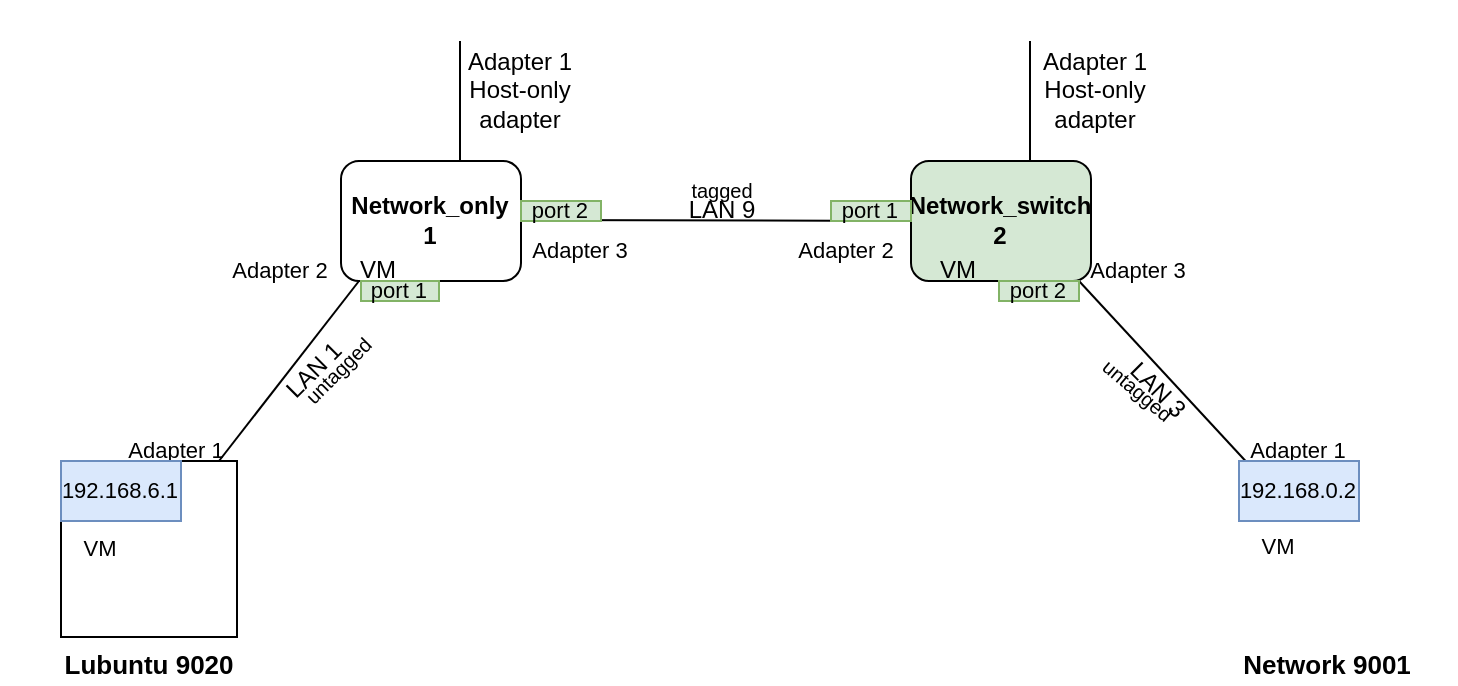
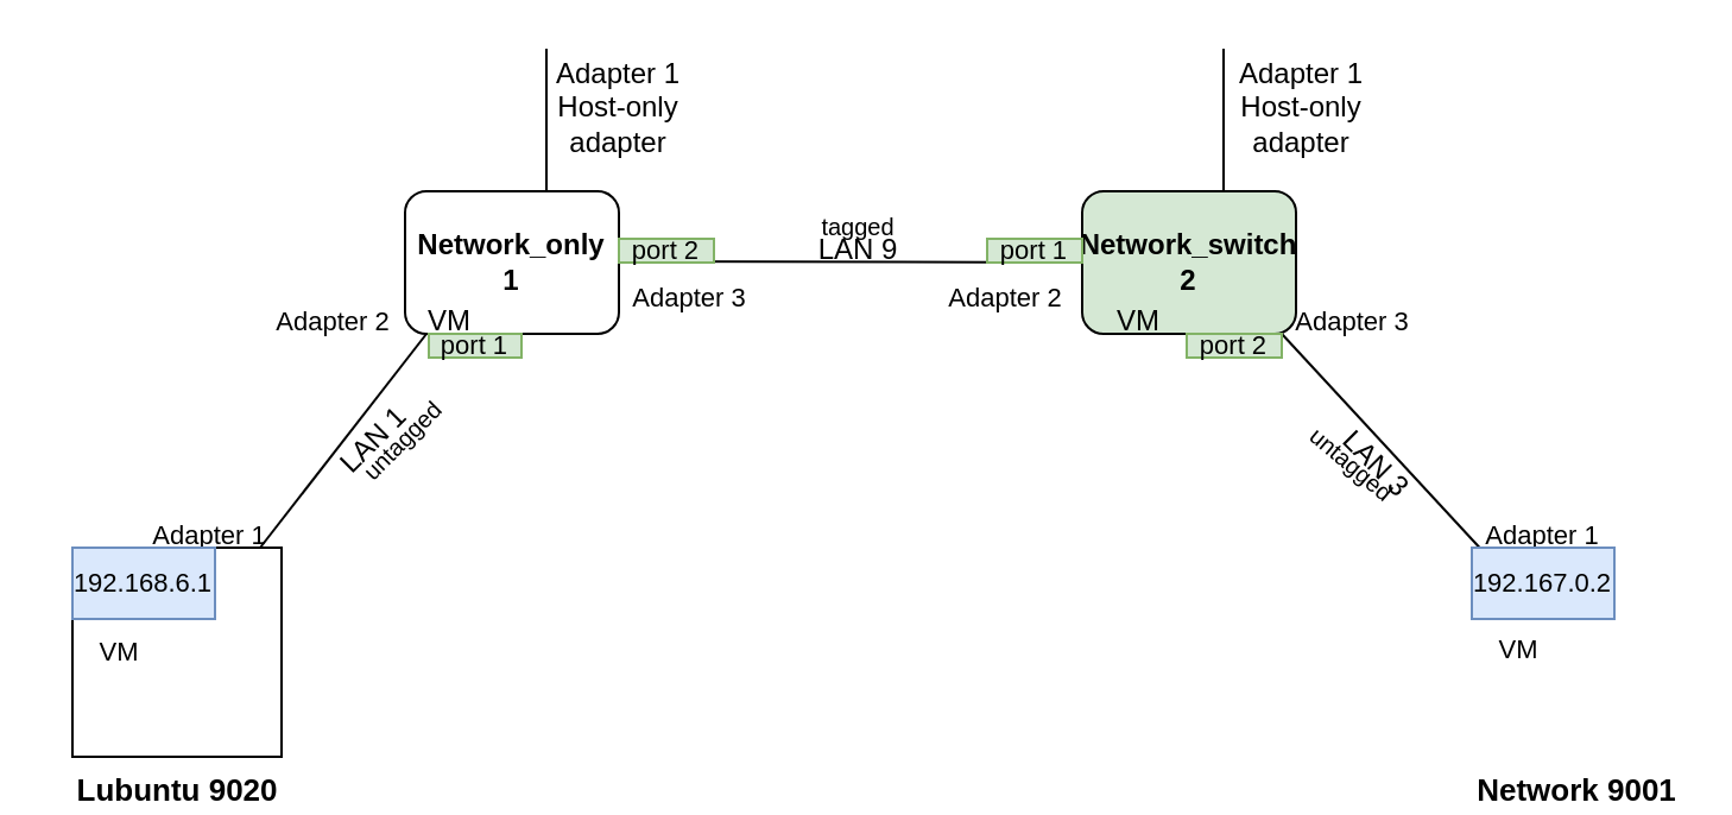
- <mxCell id="31" value="192.168.0.2" style="text;html=1;strokeColor=#6c8ebf;fillColor=#dae8fc;align=center;verticalAlign=middle;whiteSpace=wrap;rounded=0;fontSize=11;" vertex="1" parent="1"><mxGeometry x="619" y="230" width="60" height="30" as="geometry" /></mxCell>
+ <mxCell id="31" value="192.167.0.2" style="text;html=1;strokeColor=#6c8ebf;fillColor=#dae8fc;align=center;verticalAlign=middle;whiteSpace=wrap;rounded=0;fontSize=11;" vertex="1" parent="1"><mxGeometry x="619" y="230" width="60" height="30" as="geometry" /></mxCell>
